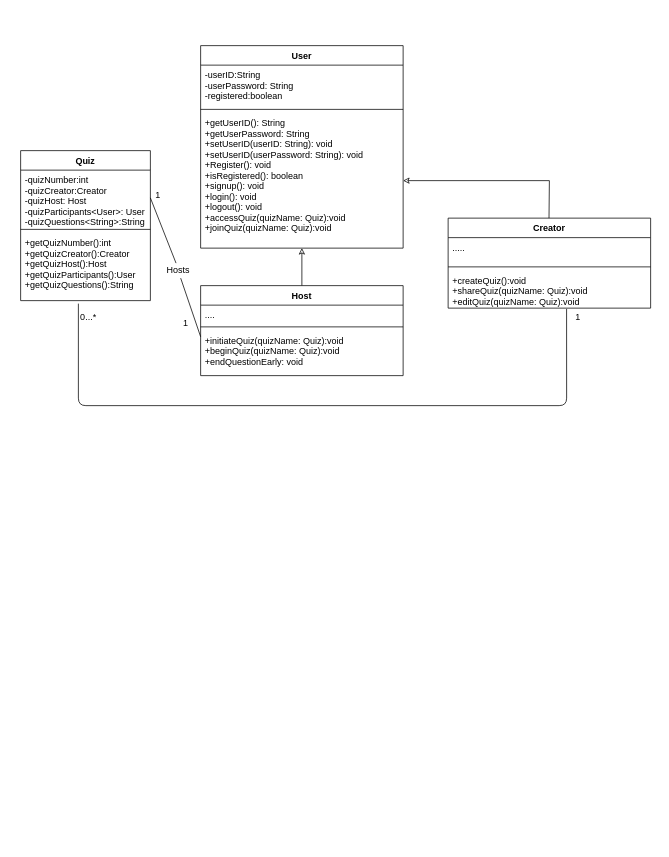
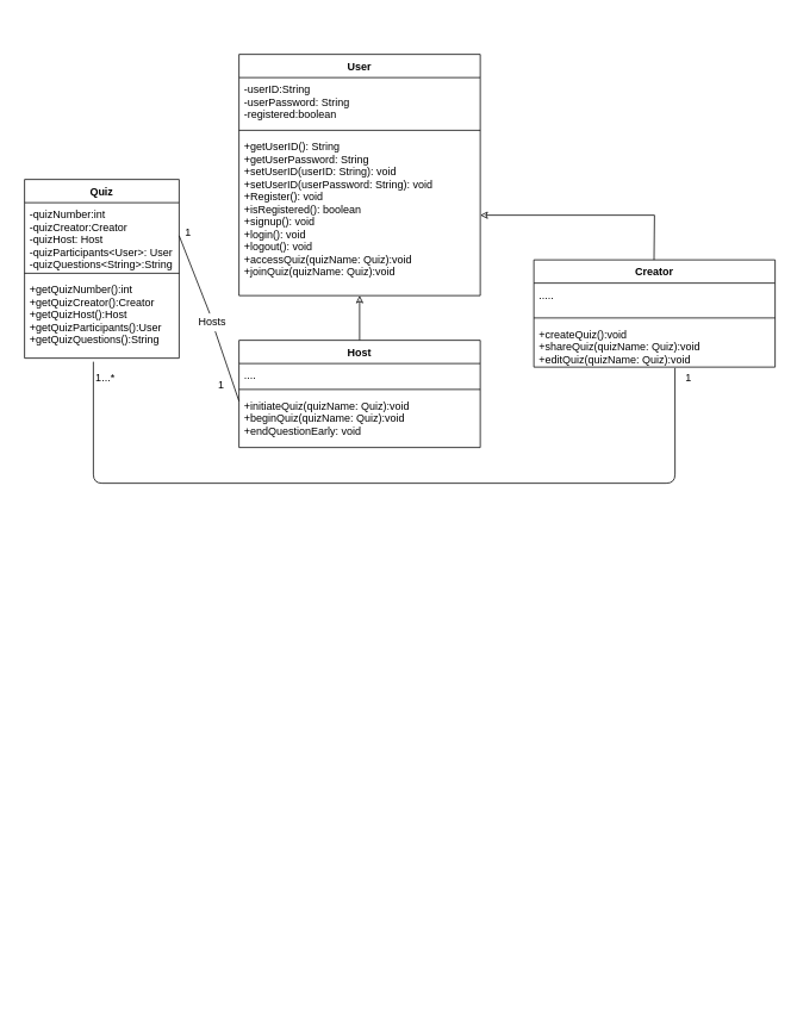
- <mxCell id="25" value="0...*" style="text;html=1;align=center;verticalAlign=middle;resizable=0;points=[];autosize=1;" parent="1" vertex="1"><mxGeometry x="97" y="412" width="40" height="20" as="geometry" /></mxCell>
+ <mxCell id="25" value="1...*" style="text;html=1;align=center;verticalAlign=middle;resizable=0;points=[];autosize=1;" parent="1" vertex="1"><mxGeometry x="97" y="412" width="40" height="20" as="geometry" /></mxCell>
